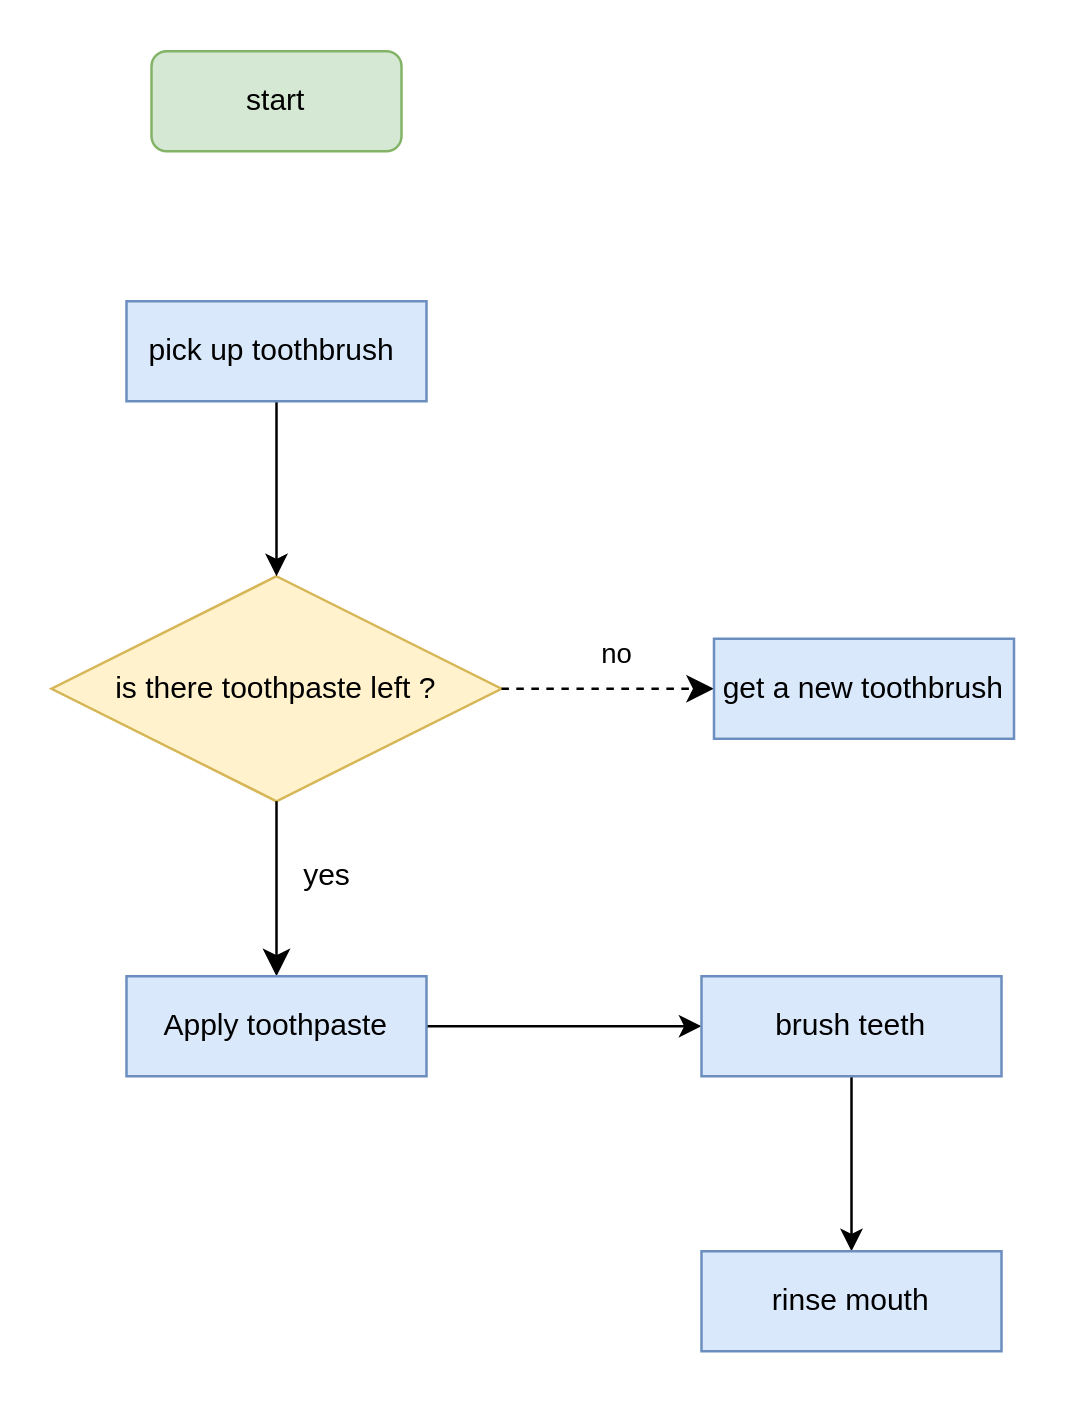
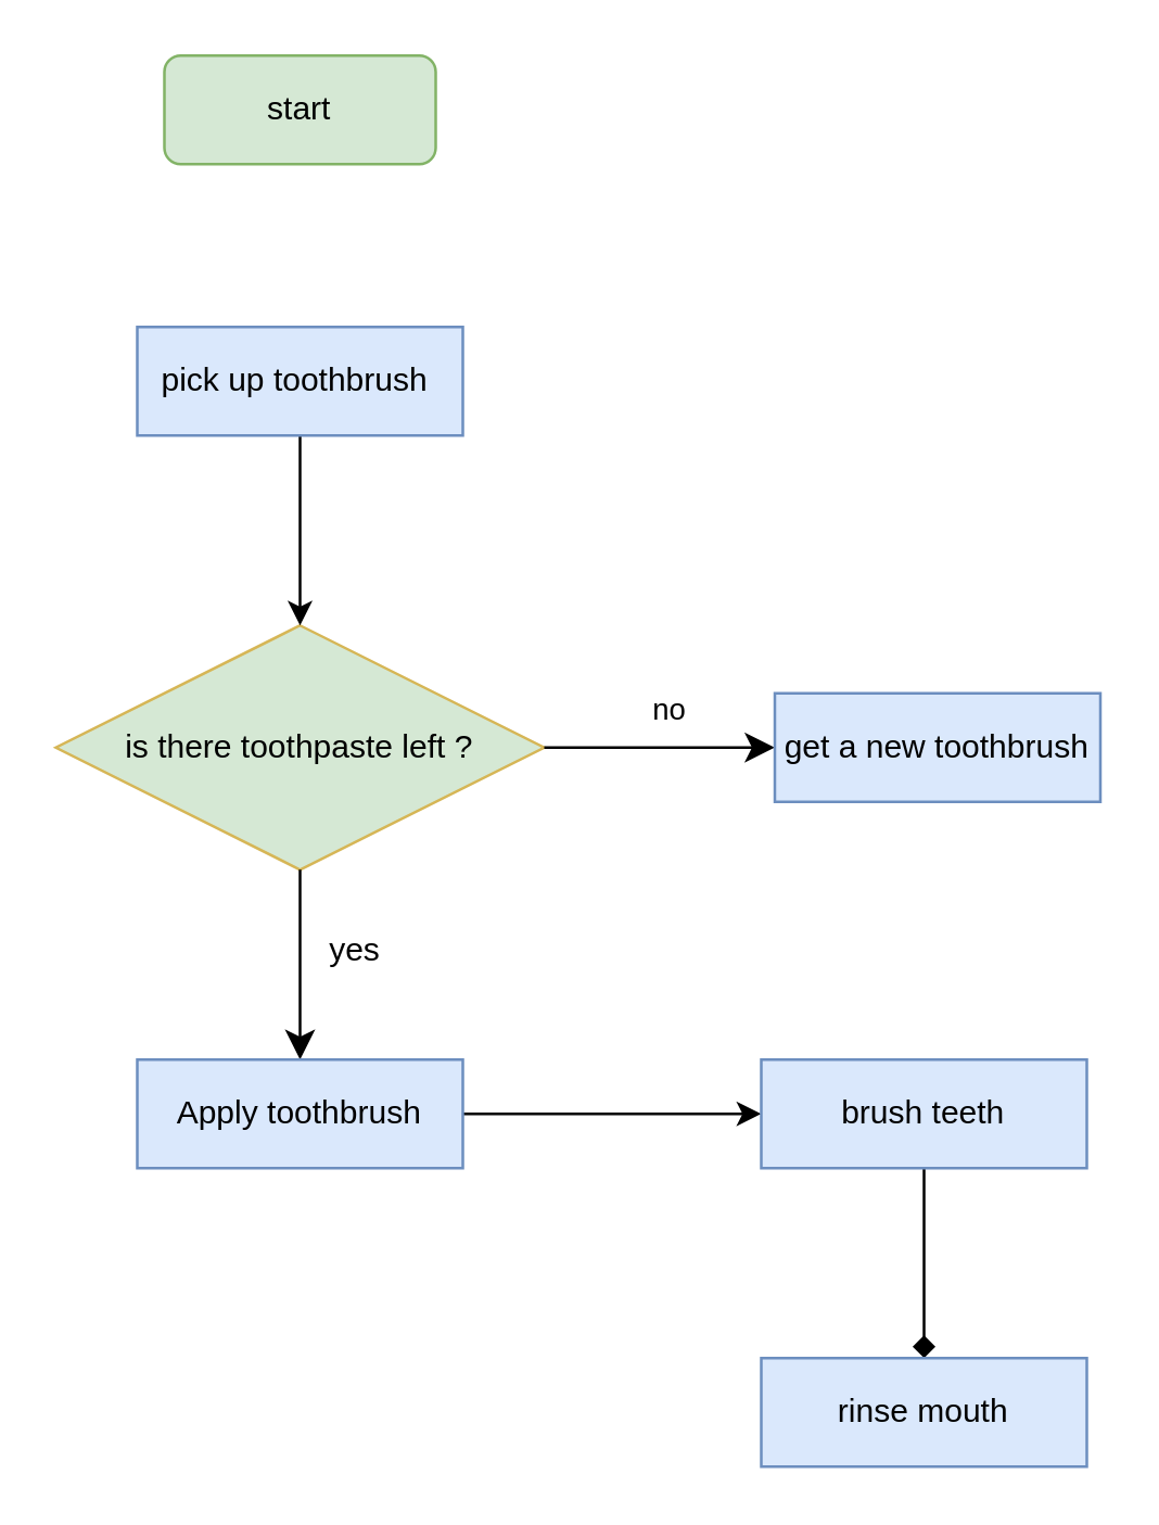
- <mxCell id="3" value="is there toothpaste left ?" style="rhombus;whiteSpace=wrap;html=1;fillColor=#fff2cc;strokeColor=#d6b656;" vertex="1" parent="1"><mxGeometry x="20" y="230" width="180" height="90" as="geometry" /></mxCell>
+ <mxCell id="3" value="is there toothpaste left ?" style="rhombus;whiteSpace=wrap;html=1;fillColor=#d5e8d4;strokeColor=#d6b656;" vertex="1" parent="1"><mxGeometry x="20" y="230" width="180" height="90" as="geometry" /></mxCell>
- <mxCell id="8" value="" style="endArrow=classic;html=1;rounded=0;fontSize=12;startSize=8;endSize=8;curved=1;exitX=1;exitY=0.5;exitDx=0;exitDy=0;entryX=0;entryY=0.5;entryDx=0;entryDy=0;dashed=1;" edge="1" parent="1" source="3" target="10"><mxGeometry width="50" height="50" relative="1" as="geometry"><mxPoint x="350" y="250" as="sourcePoint" /><mxPoint x="280" y="270" as="targetPoint" /></mxGeometry></mxCell>
+ <mxCell id="8" value="" style="endArrow=classic;html=1;rounded=0;fontSize=12;startSize=8;endSize=8;curved=1;exitX=1;exitY=0.5;exitDx=0;exitDy=0;entryX=0;entryY=0.5;entryDx=0;entryDy=0;" edge="1" parent="1" source="3" target="10"><mxGeometry width="50" height="50" relative="1" as="geometry"><mxPoint x="350" y="250" as="sourcePoint" /><mxPoint x="280" y="270" as="targetPoint" /></mxGeometry></mxCell>
- <mxCell id="12" value="Apply toothpaste" style="rounded=0;whiteSpace=wrap;html=1;fillColor=#dae8fc;strokeColor=#6c8ebf;" vertex="1" parent="1"><mxGeometry x="50" y="390" width="120" height="40" as="geometry" /></mxCell>
+ <mxCell id="12" value="Apply toothbrush" style="rounded=0;whiteSpace=wrap;html=1;fillColor=#dae8fc;strokeColor=#6c8ebf;" vertex="1" parent="1"><mxGeometry x="50" y="390" width="120" height="40" as="geometry" /></mxCell>
- <mxCell id="13" style="edgeStyle=orthogonalEdgeStyle;rounded=0;orthogonalLoop=1;jettySize=auto;html=1;exitX=0.5;exitY=1;exitDx=0;exitDy=0;" edge="1" parent="1" source="14" target="15"><mxGeometry relative="1" as="geometry" /></mxCell>
+ <mxCell id="13" style="edgeStyle=orthogonalEdgeStyle;rounded=0;orthogonalLoop=1;jettySize=auto;html=1;exitX=0.5;exitY=1;exitDx=0;exitDy=0;endArrow=diamond;" edge="1" parent="1" source="14" target="15"><mxGeometry relative="1" as="geometry" /></mxCell>
